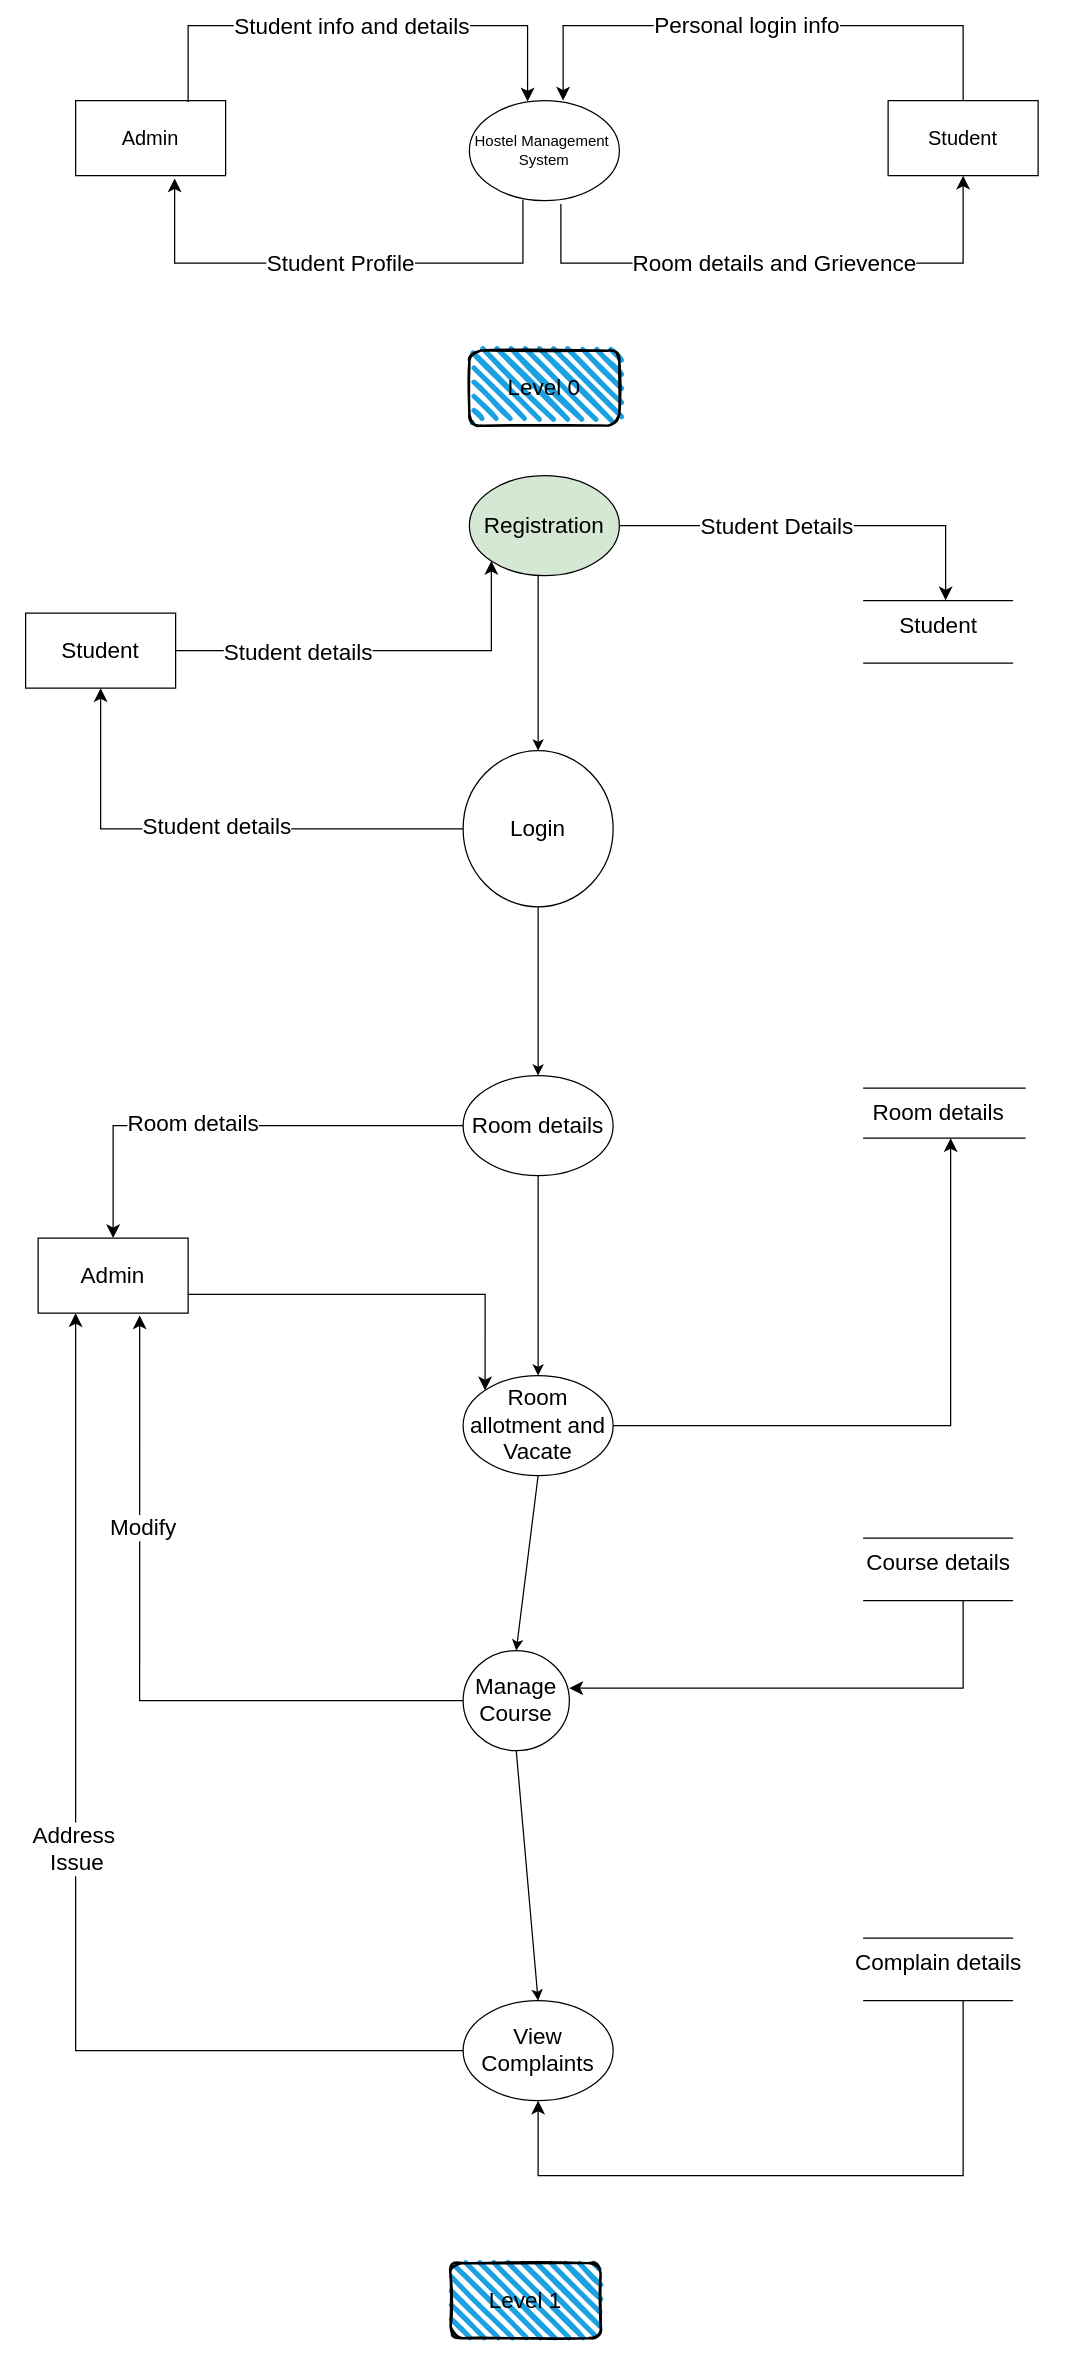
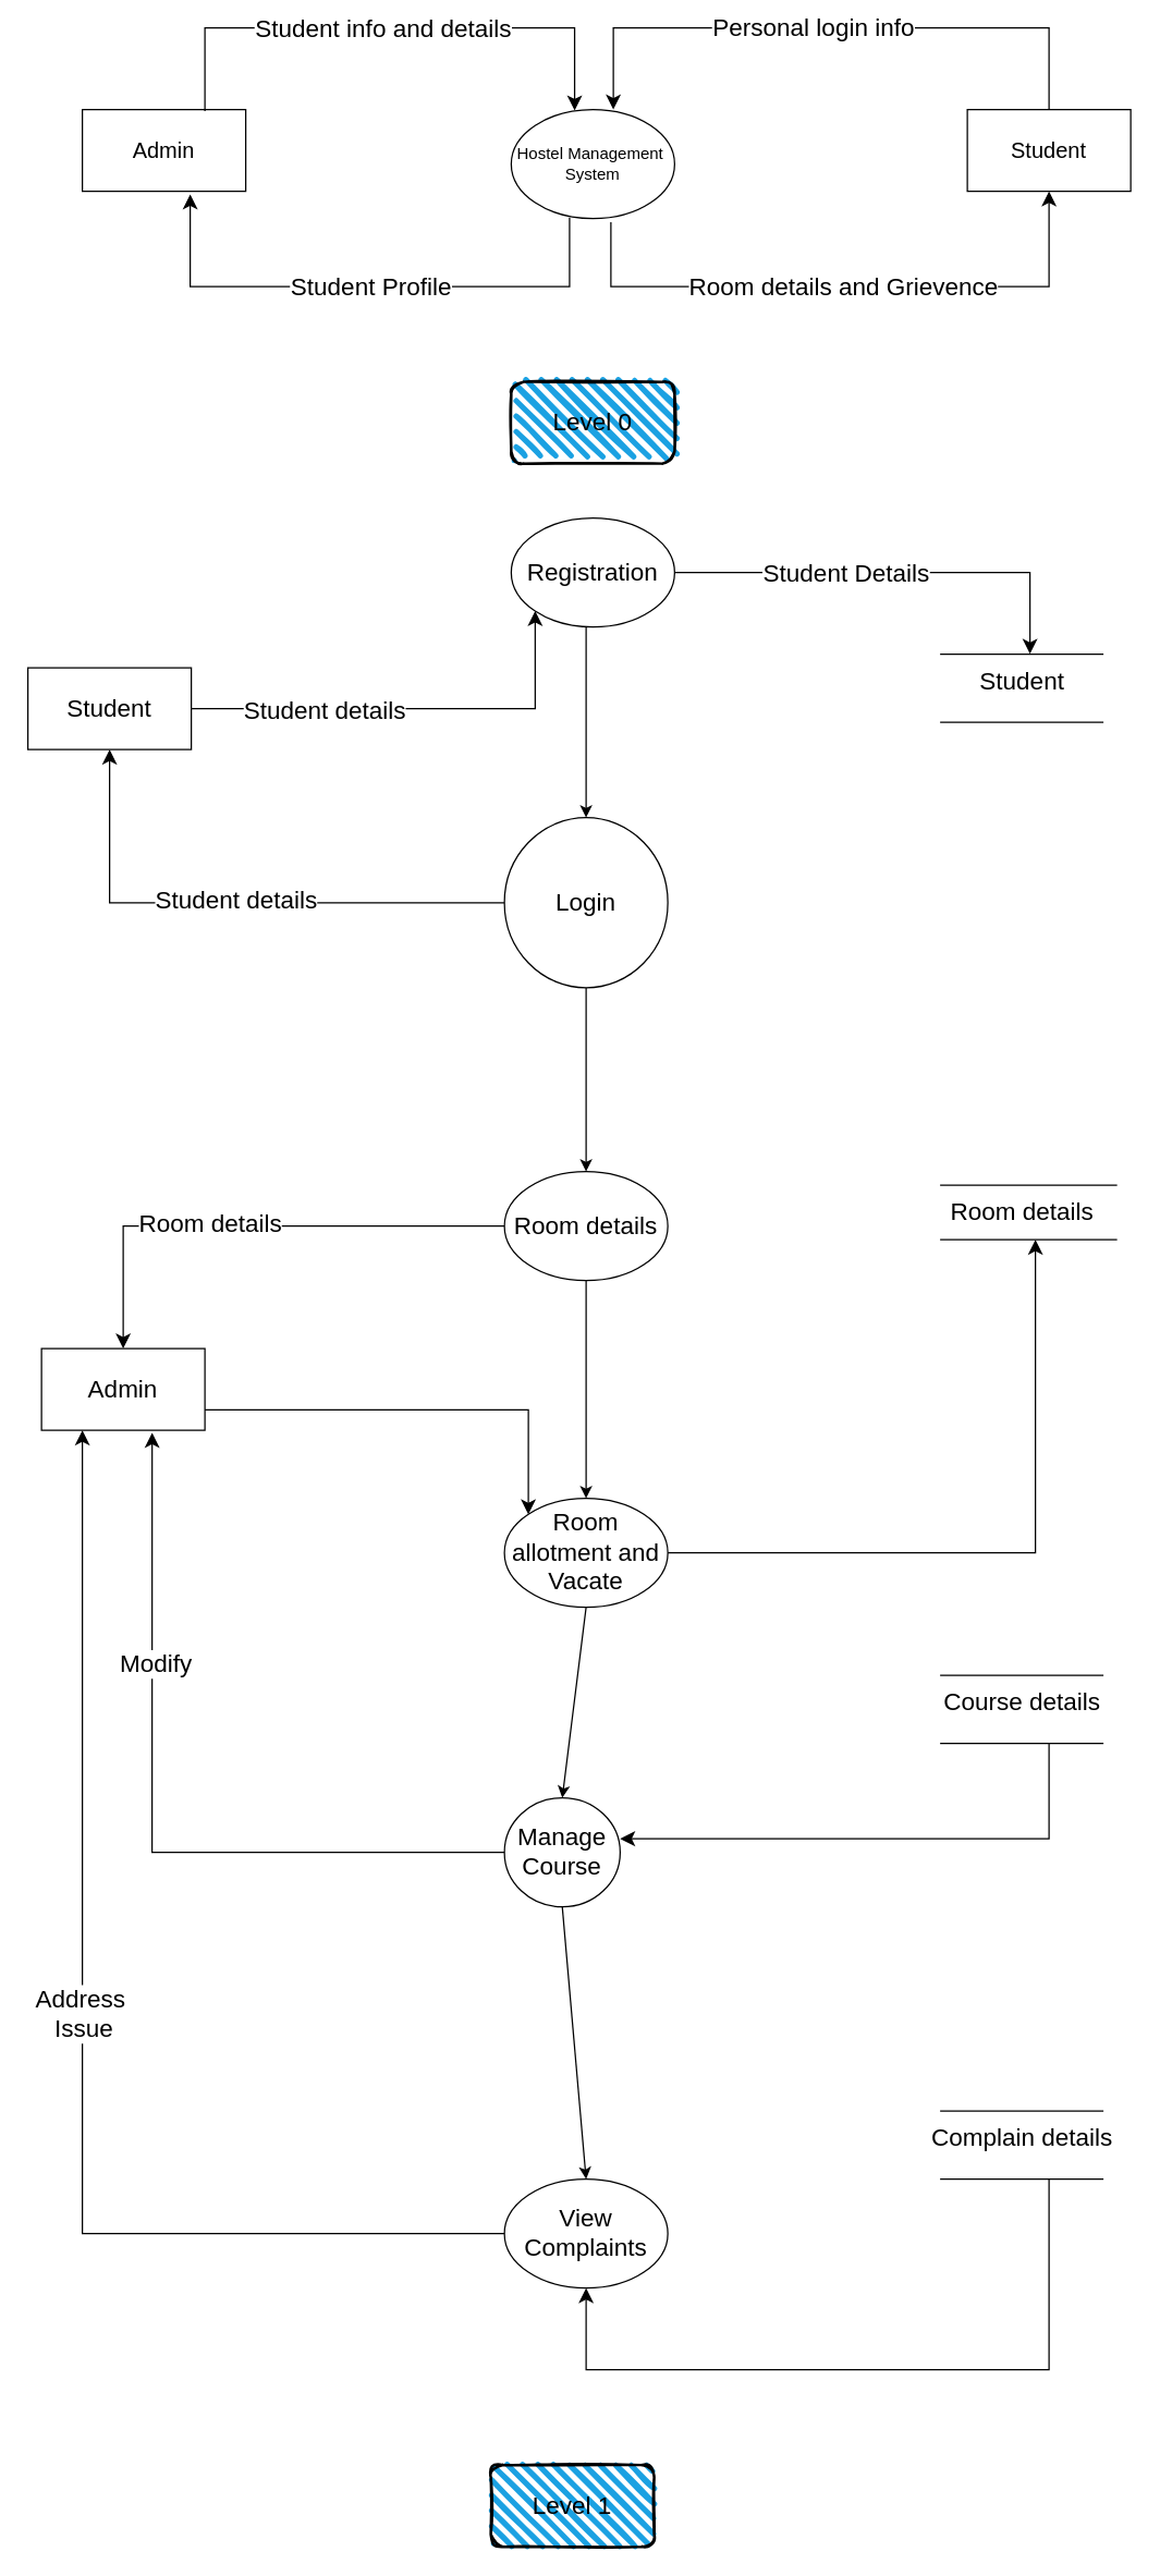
- <mxCell id="14" value="Registration" style="ellipse;whiteSpace=wrap;html=1;fontSize=18;fillColor=#d5e8d4;" vertex="1" parent="1"><mxGeometry x="375" y="380" width="120" height="80" as="geometry" /></mxCell>
+ <mxCell id="14" value="Registration" style="ellipse;whiteSpace=wrap;html=1;fontSize=18;" vertex="1" parent="1"><mxGeometry x="375" y="380" width="120" height="80" as="geometry" /></mxCell>
